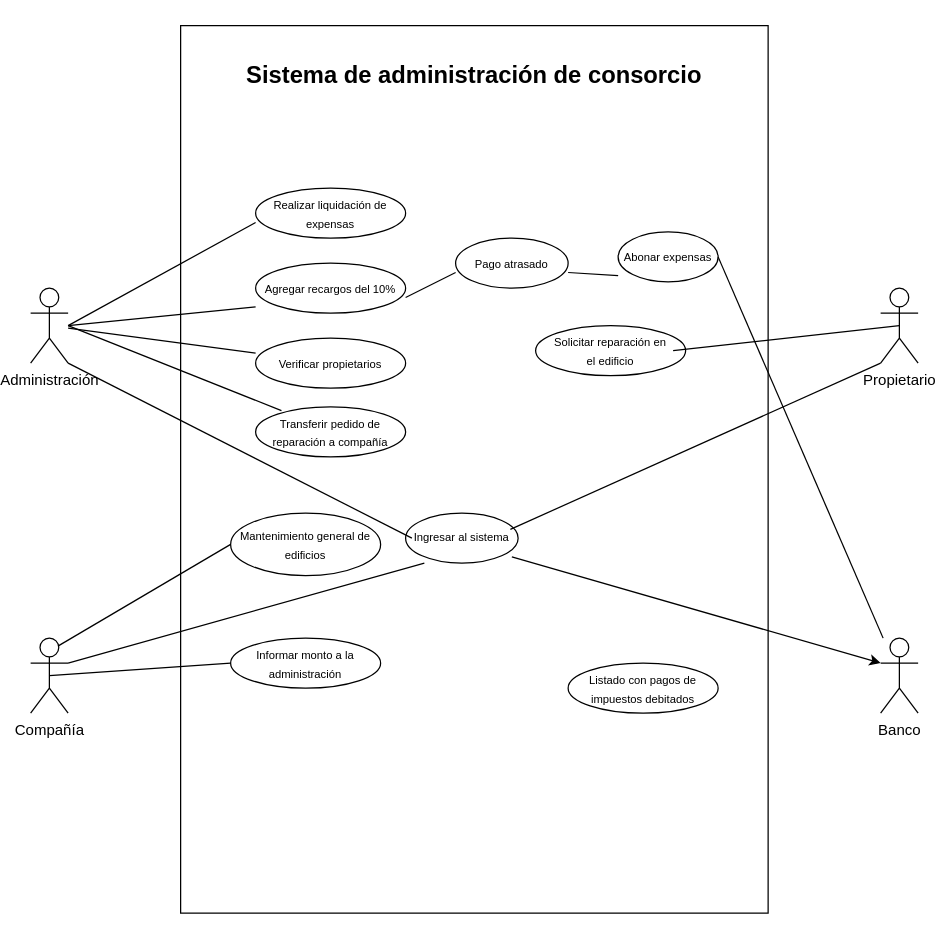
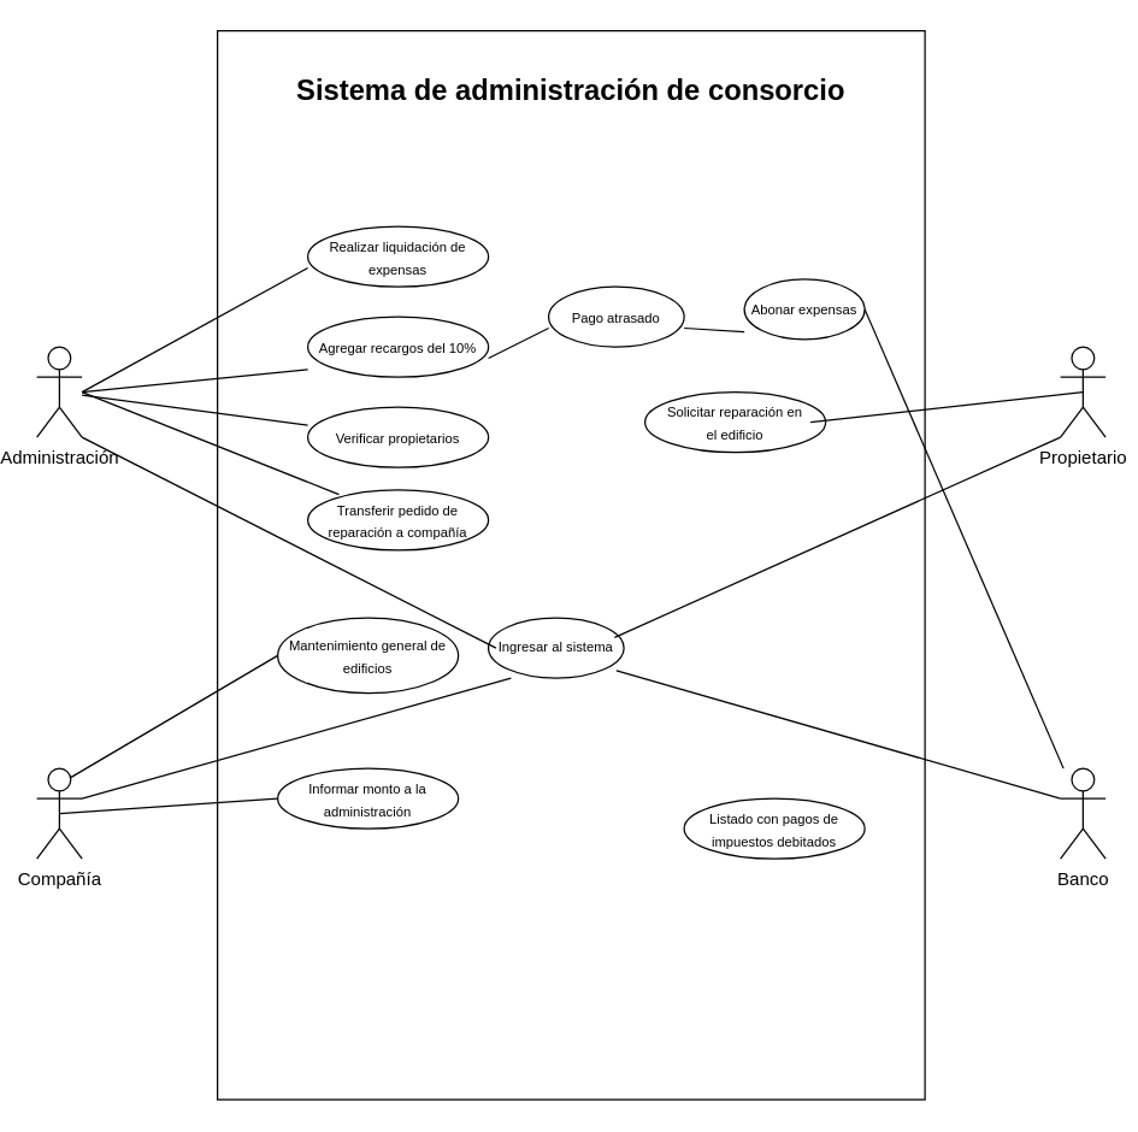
- <mxCell id="25" value="" style="endArrow=classic;html=1;rounded=0;entryX=0;entryY=0.333;entryDx=0;entryDy=0;exitX=1;exitY=1;exitDx=0;exitDy=0;entryPerimeter=0;" parent="1" source="21" target="19" edge="1"><mxGeometry width="50" height="50" relative="1" as="geometry"><mxPoint x="414" y="433" as="sourcePoint" /><mxPoint x="710" y="300" as="targetPoint" /></mxGeometry></mxCell>
+ <mxCell id="25" value="" style="endArrow=none;html=1;rounded=0;entryX=0;entryY=0.333;entryDx=0;entryDy=0;exitX=1;exitY=1;exitDx=0;exitDy=0;entryPerimeter=0;" parent="1" source="21" target="19" edge="1"><mxGeometry width="50" height="50" relative="1" as="geometry"><mxPoint x="414" y="433" as="sourcePoint" /><mxPoint x="710" y="300" as="targetPoint" /></mxGeometry></mxCell>
